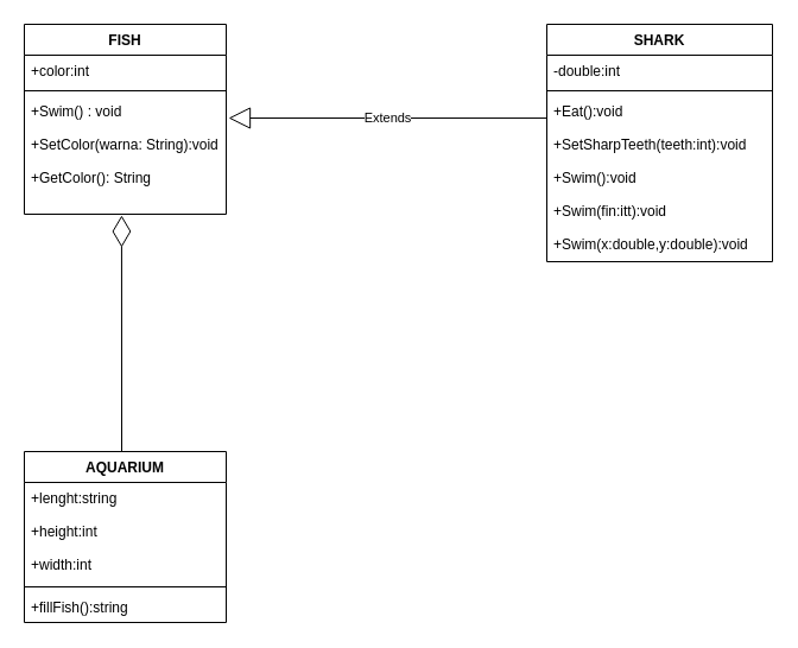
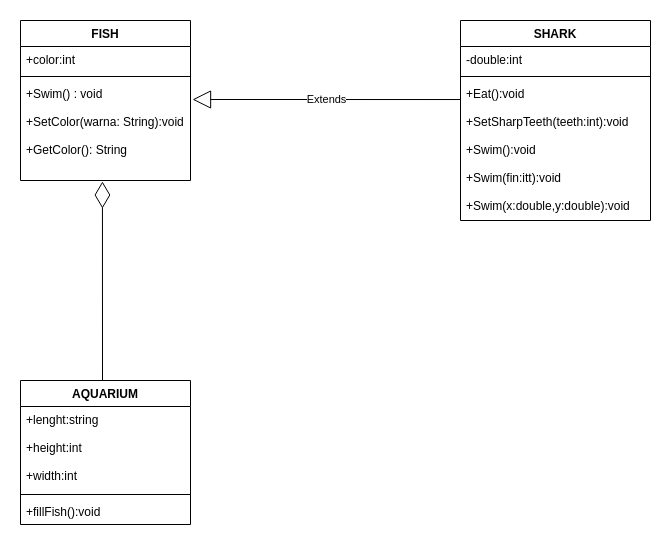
- <mxCell id="13" value="+fillFish():string" style="text;strokeColor=none;fillColor=none;align=left;verticalAlign=top;spacingLeft=4;spacingRight=4;overflow=hidden;rotatable=0;points=[[0,0.5],[1,0.5]];portConstraint=eastwest;" vertex="1" parent="10"><mxGeometry y="118" width="170" height="26" as="geometry" /></mxCell>
+ <mxCell id="13" value="+fillFish():void" style="text;strokeColor=none;fillColor=none;align=left;verticalAlign=top;spacingLeft=4;spacingRight=4;overflow=hidden;rotatable=0;points=[[0,0.5],[1,0.5]];portConstraint=eastwest;" vertex="1" parent="10"><mxGeometry y="118" width="170" height="26" as="geometry" /></mxCell>
